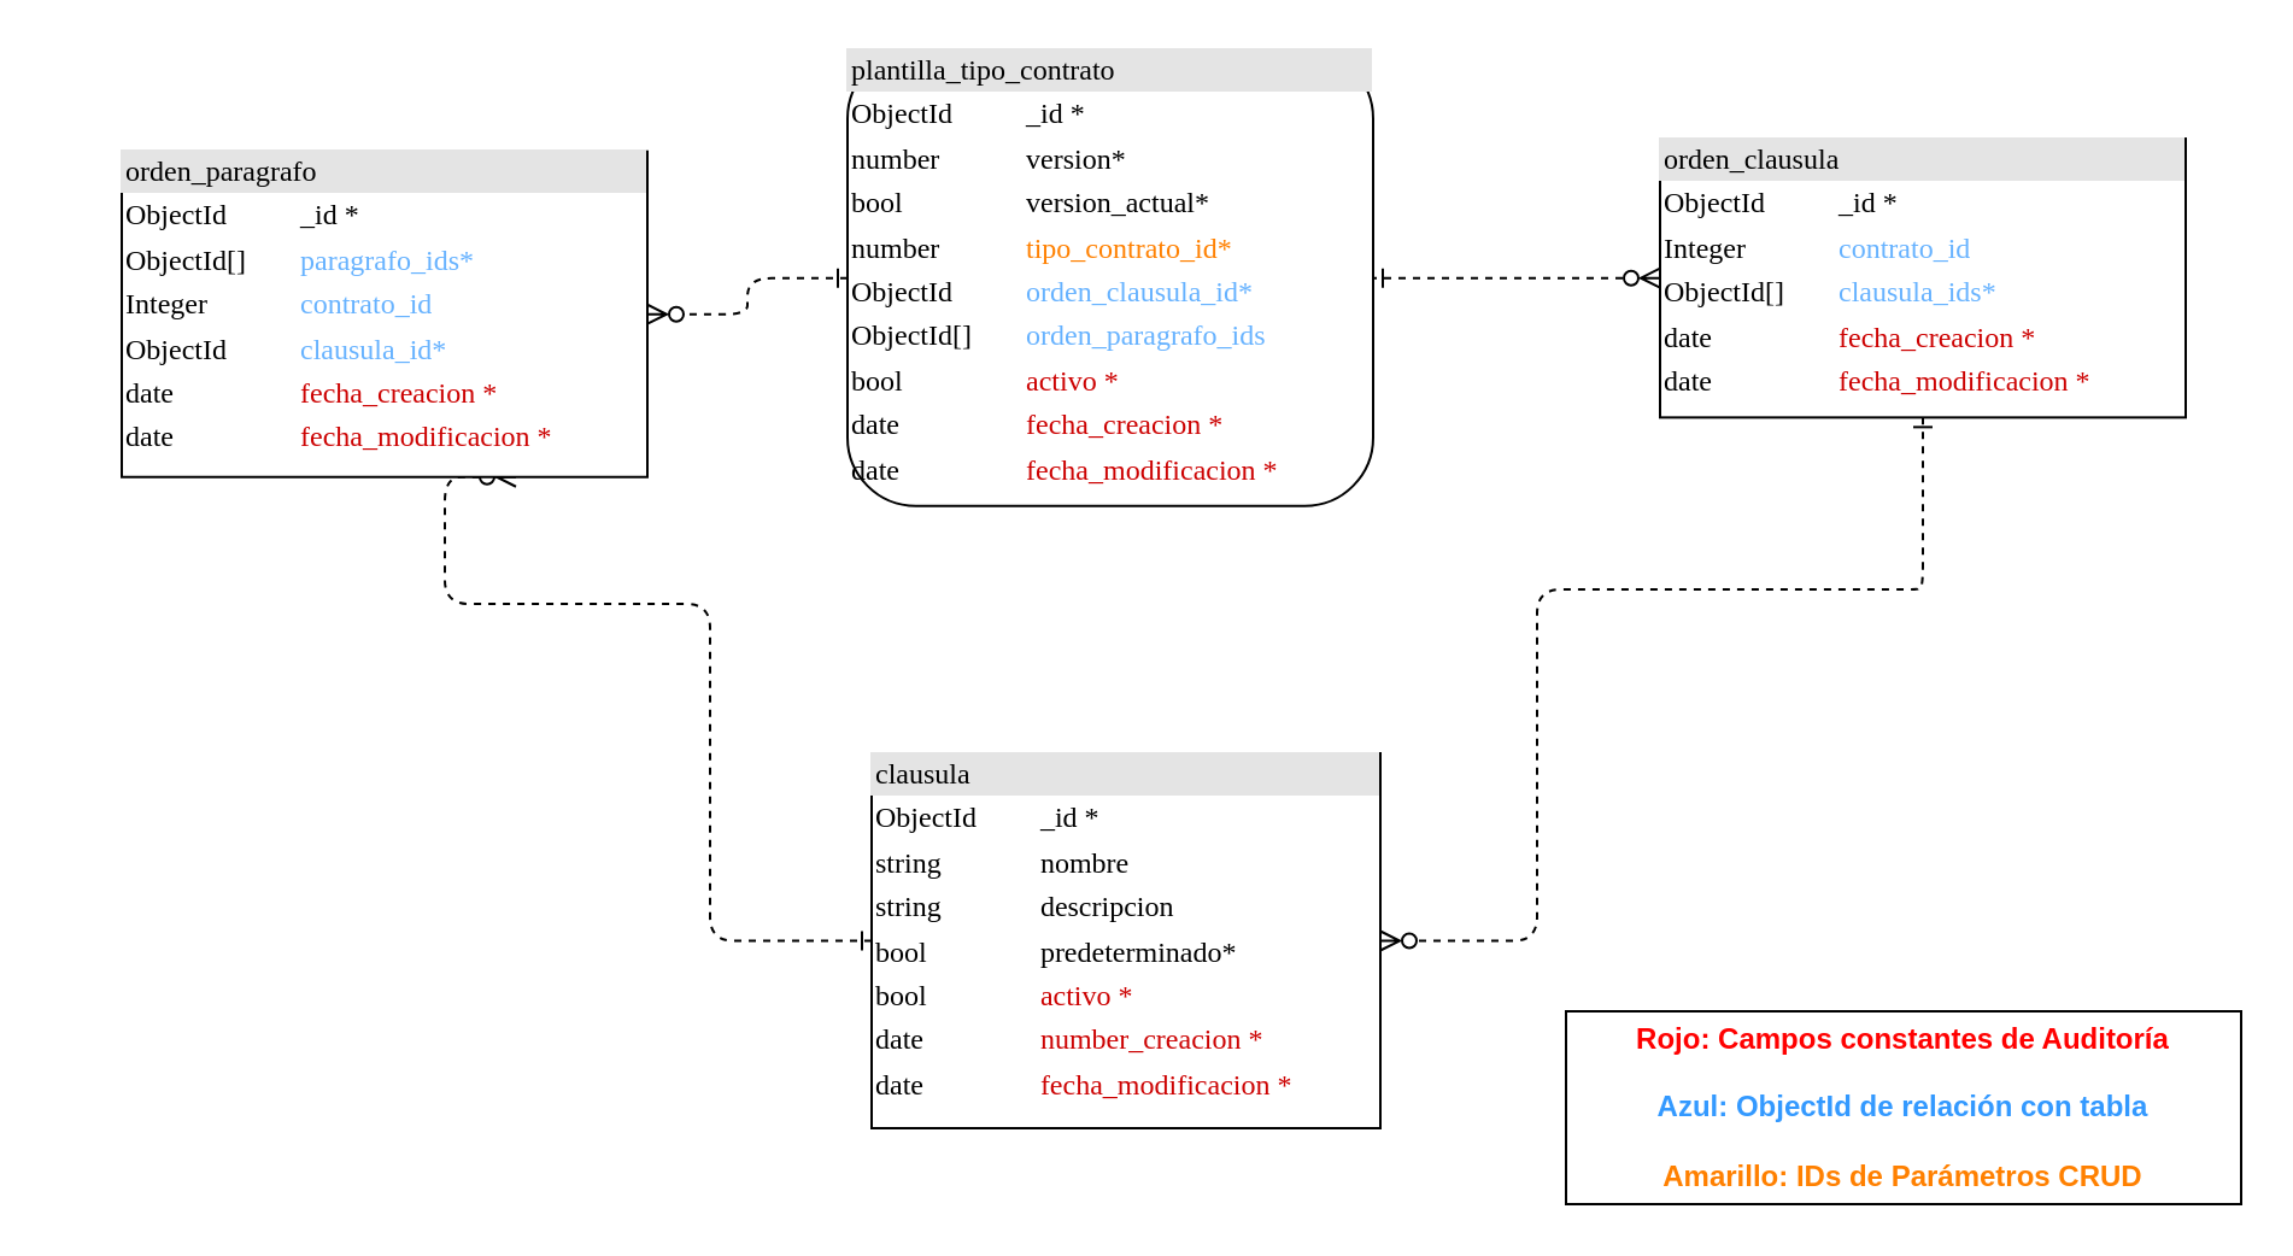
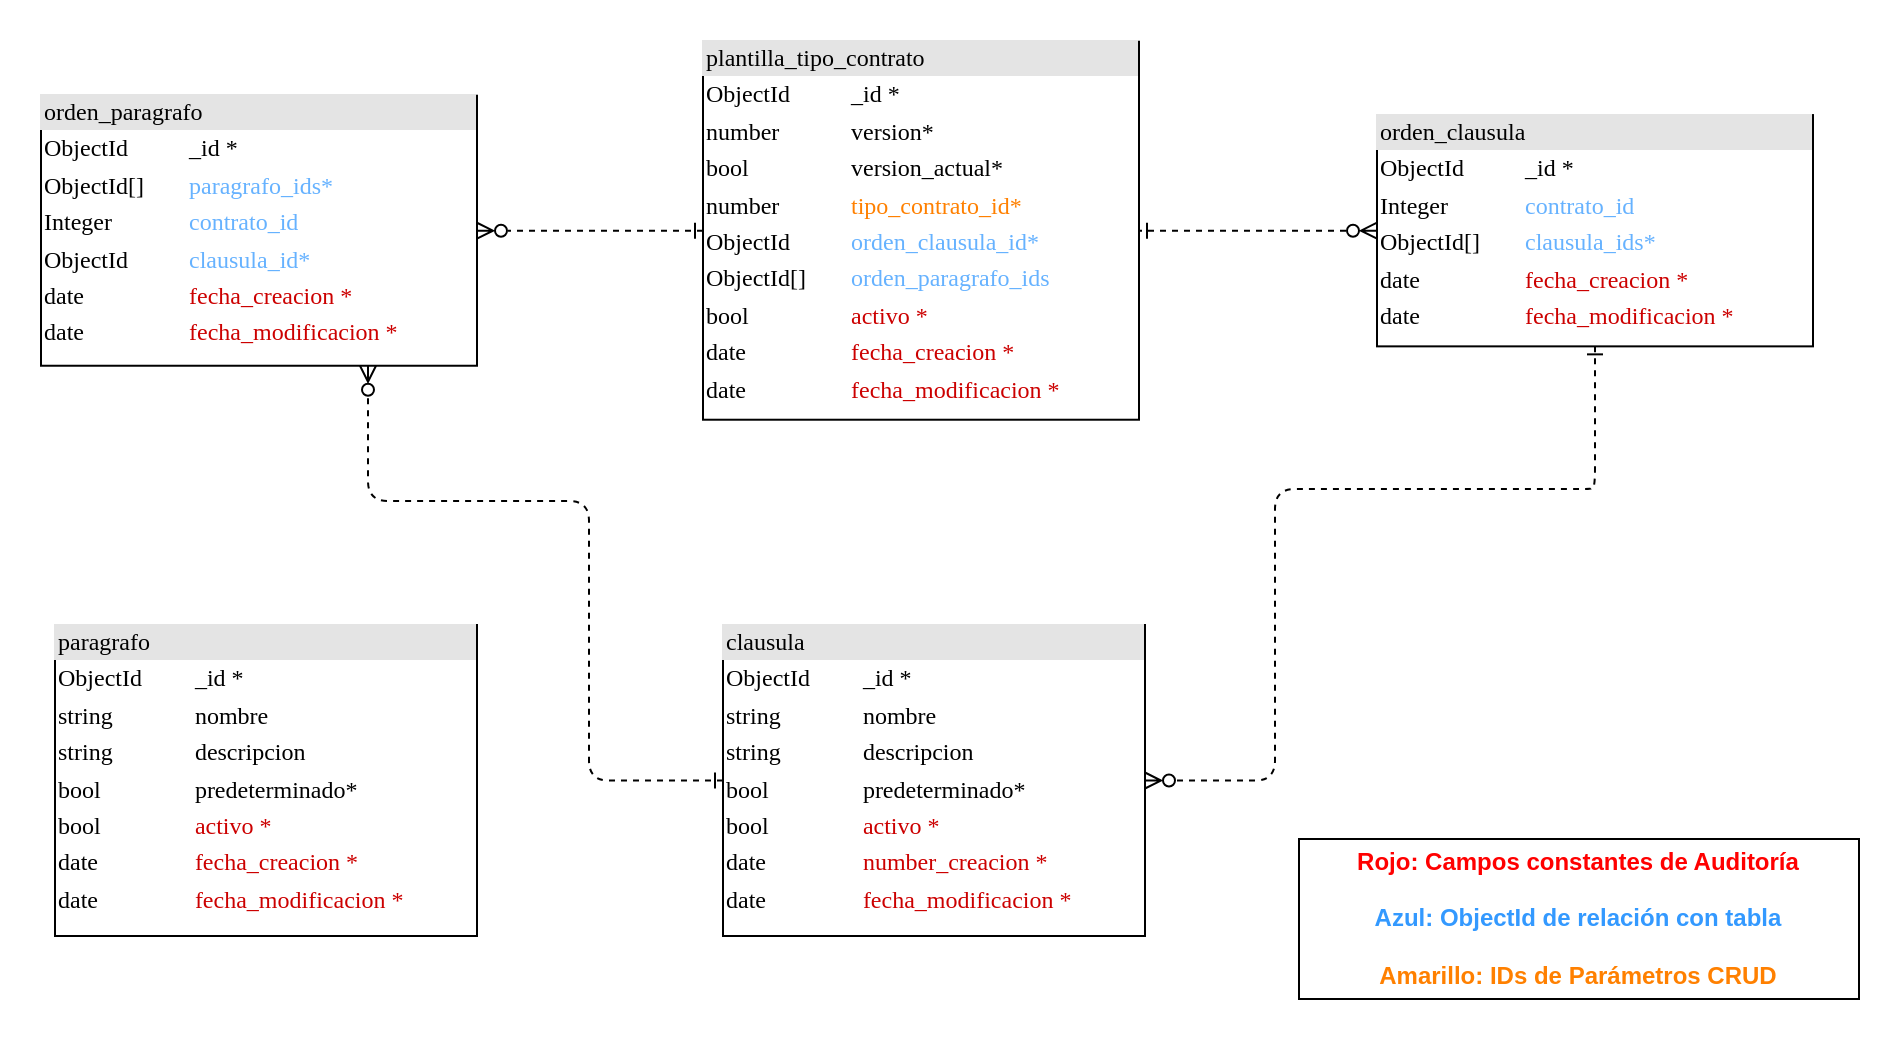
- <mxCell id="5" value="&lt;div style=&quot;box-sizing: border-box ; width: 100% ; background: #e4e4e4 ; padding: 2px&quot;&gt;plantilla_tipo_contrato&lt;/div&gt;&lt;table style=&quot;width: 100% ; font-size: 1em&quot; cellpadding=&quot;2&quot; cellspacing=&quot;0&quot;&gt;&lt;tbody&gt;&lt;tr&gt;&lt;td&gt;ObjectId&lt;/td&gt;&lt;td&gt;_id *&lt;/td&gt;&lt;/tr&gt;&lt;tr&gt;&lt;td&gt;number&lt;/td&gt;&lt;td&gt;version*&lt;/td&gt;&lt;/tr&gt;&lt;tr&gt;&lt;td&gt;bool&lt;/td&gt;&lt;td&gt;version_actual*&lt;/td&gt;&lt;/tr&gt;&lt;tr&gt;&lt;td&gt;number&lt;/td&gt;&lt;td&gt;&lt;font color=&quot;#ff8000&quot;&gt;tipo_contrato_id*&lt;/font&gt;&lt;/td&gt;&lt;/tr&gt;&lt;tr&gt;&lt;td&gt;ObjectId&lt;/td&gt;&lt;td&gt;&lt;font color=&quot;#66b2ff&quot;&gt;orden_clausula_id*&lt;/font&gt;&lt;/td&gt;&lt;/tr&gt;&lt;tr&gt;&lt;td&gt;ObjectId[]&lt;/td&gt;&lt;td&gt;&lt;font color=&quot;#66b2ff&quot;&gt;orden_paragrafo_ids&lt;/font&gt;&lt;/td&gt;&lt;/tr&gt;&lt;tr&gt;&lt;td&gt;bool&lt;br&gt;&lt;/td&gt;&lt;td&gt;&lt;span style=&quot;color: rgb(204, 0, 0);&quot;&gt;activo *&lt;/span&gt;&lt;br style=&quot;color: rgb(204, 0, 0);&quot;&gt;&lt;/td&gt;&lt;/tr&gt;&lt;tr&gt;&lt;td&gt;date&lt;/td&gt;&lt;td&gt;&lt;span style=&quot;color: rgb(204, 0, 0);&quot;&gt;fecha_creacion *&lt;/span&gt;&lt;br style=&quot;color: rgb(204, 0, 0);&quot;&gt;&lt;/td&gt;&lt;/tr&gt;&lt;tr&gt;&lt;td&gt;date&lt;/td&gt;&lt;td&gt;&lt;span style=&quot;color: rgb(204, 0, 0);&quot;&gt;fecha_modificacion *&lt;/span&gt;&lt;br&gt;&lt;/td&gt;&lt;/tr&gt;&lt;/tbody&gt;&lt;/table&gt;" style="verticalAlign=top;align=left;overflow=fill;html=1;shadow=0;comic=0;labelBackgroundColor=none;strokeWidth=1;fontFamily=Verdana;fontSize=12;rounded=1;" parent="1" vertex="1"><mxGeometry x="351" y="20.36" width="218" height="189" as="geometry" /></mxCell>
+ <mxCell id="5" value="&lt;div style=&quot;box-sizing: border-box ; width: 100% ; background: #e4e4e4 ; padding: 2px&quot;&gt;plantilla_tipo_contrato&lt;/div&gt;&lt;table style=&quot;width: 100% ; font-size: 1em&quot; cellpadding=&quot;2&quot; cellspacing=&quot;0&quot;&gt;&lt;tbody&gt;&lt;tr&gt;&lt;td&gt;ObjectId&lt;/td&gt;&lt;td&gt;_id *&lt;/td&gt;&lt;/tr&gt;&lt;tr&gt;&lt;td&gt;number&lt;/td&gt;&lt;td&gt;version*&lt;/td&gt;&lt;/tr&gt;&lt;tr&gt;&lt;td&gt;bool&lt;/td&gt;&lt;td&gt;version_actual*&lt;/td&gt;&lt;/tr&gt;&lt;tr&gt;&lt;td&gt;number&lt;/td&gt;&lt;td&gt;&lt;font color=&quot;#ff8000&quot;&gt;tipo_contrato_id*&lt;/font&gt;&lt;/td&gt;&lt;/tr&gt;&lt;tr&gt;&lt;td&gt;ObjectId&lt;/td&gt;&lt;td&gt;&lt;font color=&quot;#66b2ff&quot;&gt;orden_clausula_id*&lt;/font&gt;&lt;/td&gt;&lt;/tr&gt;&lt;tr&gt;&lt;td&gt;ObjectId[]&lt;/td&gt;&lt;td&gt;&lt;font color=&quot;#66b2ff&quot;&gt;orden_paragrafo_ids&lt;/font&gt;&lt;/td&gt;&lt;/tr&gt;&lt;tr&gt;&lt;td&gt;bool&lt;br&gt;&lt;/td&gt;&lt;td&gt;&lt;span style=&quot;color: rgb(204, 0, 0);&quot;&gt;activo *&lt;/span&gt;&lt;br style=&quot;color: rgb(204, 0, 0);&quot;&gt;&lt;/td&gt;&lt;/tr&gt;&lt;tr&gt;&lt;td&gt;date&lt;/td&gt;&lt;td&gt;&lt;span style=&quot;color: rgb(204, 0, 0);&quot;&gt;fecha_creacion *&lt;/span&gt;&lt;br style=&quot;color: rgb(204, 0, 0);&quot;&gt;&lt;/td&gt;&lt;/tr&gt;&lt;tr&gt;&lt;td&gt;date&lt;/td&gt;&lt;td&gt;&lt;span style=&quot;color: rgb(204, 0, 0);&quot;&gt;fecha_modificacion *&lt;/span&gt;&lt;br&gt;&lt;/td&gt;&lt;/tr&gt;&lt;/tbody&gt;&lt;/table&gt;" style="verticalAlign=top;align=left;overflow=fill;html=1;rounded=0;shadow=0;comic=0;labelBackgroundColor=none;strokeWidth=1;fontFamily=Verdana;fontSize=12" parent="1" vertex="1"><mxGeometry x="351" y="20.36" width="218" height="189" as="geometry" /></mxCell>
- <mxCell id="8" value="&lt;div style=&quot;box-sizing: border-box ; width: 100% ; background: #e4e4e4 ; padding: 2px&quot;&gt;orden_paragrafo&lt;/div&gt;&lt;table style=&quot;width: 100% ; font-size: 1em&quot; cellpadding=&quot;2&quot; cellspacing=&quot;0&quot;&gt;&lt;tbody&gt;&lt;tr&gt;&lt;td&gt;ObjectId&lt;/td&gt;&lt;td&gt;_id *&lt;/td&gt;&lt;/tr&gt;&lt;tr&gt;&lt;td&gt;ObjectId[]&lt;/td&gt;&lt;td&gt;&lt;font color=&quot;#66b2ff&quot;&gt;paragrafo_ids*&lt;/font&gt;&lt;/td&gt;&lt;/tr&gt;&lt;tr&gt;&lt;td&gt;Integer&lt;/td&gt;&lt;td&gt;&lt;font color=&quot;#66b2ff&quot;&gt;contrato_id&lt;/font&gt;&lt;/td&gt;&lt;/tr&gt;&lt;tr&gt;&lt;td&gt;ObjectId&lt;/td&gt;&lt;td&gt;&lt;font color=&quot;#66b2ff&quot;&gt;clausula_id*&lt;/font&gt;&lt;/td&gt;&lt;/tr&gt;&lt;tr&gt;&lt;td&gt;date&lt;/td&gt;&lt;td&gt;&lt;span style=&quot;color: rgb(204, 0, 0);&quot;&gt;fecha_creacion *&lt;/span&gt;&lt;br style=&quot;color: rgb(204, 0, 0);&quot;&gt;&lt;/td&gt;&lt;/tr&gt;&lt;tr&gt;&lt;td&gt;date&lt;/td&gt;&lt;td&gt;&lt;span style=&quot;color: rgb(204, 0, 0);&quot;&gt;fecha_modificacion *&lt;/span&gt;&lt;br&gt;&lt;/td&gt;&lt;/tr&gt;&lt;/tbody&gt;&lt;/table&gt;" style="verticalAlign=top;align=left;overflow=fill;html=1;rounded=0;shadow=0;comic=0;labelBackgroundColor=none;strokeWidth=1;fontFamily=Verdana;fontSize=12" parent="1" vertex="1"><mxGeometry x="50" y="62.36" width="218" height="135.01" as="geometry" /></mxCell>
+ <mxCell id="8" value="&lt;div style=&quot;box-sizing: border-box ; width: 100% ; background: #e4e4e4 ; padding: 2px&quot;&gt;orden_paragrafo&lt;/div&gt;&lt;table style=&quot;width: 100% ; font-size: 1em&quot; cellpadding=&quot;2&quot; cellspacing=&quot;0&quot;&gt;&lt;tbody&gt;&lt;tr&gt;&lt;td&gt;ObjectId&lt;/td&gt;&lt;td&gt;_id *&lt;/td&gt;&lt;/tr&gt;&lt;tr&gt;&lt;td&gt;ObjectId[]&lt;/td&gt;&lt;td&gt;&lt;font color=&quot;#66b2ff&quot;&gt;paragrafo_ids*&lt;/font&gt;&lt;/td&gt;&lt;/tr&gt;&lt;tr&gt;&lt;td&gt;Integer&lt;/td&gt;&lt;td&gt;&lt;font color=&quot;#66b2ff&quot;&gt;contrato_id&lt;/font&gt;&lt;/td&gt;&lt;/tr&gt;&lt;tr&gt;&lt;td&gt;ObjectId&lt;/td&gt;&lt;td&gt;&lt;font color=&quot;#66b2ff&quot;&gt;clausula_id*&lt;/font&gt;&lt;/td&gt;&lt;/tr&gt;&lt;tr&gt;&lt;td&gt;date&lt;/td&gt;&lt;td&gt;&lt;span style=&quot;color: rgb(204, 0, 0);&quot;&gt;fecha_creacion *&lt;/span&gt;&lt;br style=&quot;color: rgb(204, 0, 0);&quot;&gt;&lt;/td&gt;&lt;/tr&gt;&lt;tr&gt;&lt;td&gt;date&lt;/td&gt;&lt;td&gt;&lt;span style=&quot;color: rgb(204, 0, 0);&quot;&gt;fecha_modificacion *&lt;/span&gt;&lt;br&gt;&lt;/td&gt;&lt;/tr&gt;&lt;/tbody&gt;&lt;/table&gt;" style="verticalAlign=top;align=left;overflow=fill;html=1;rounded=0;shadow=0;comic=0;labelBackgroundColor=none;strokeWidth=1;fontFamily=Verdana;fontSize=12" parent="1" vertex="1"><mxGeometry x="20" y="47.36" width="218" height="135.01" as="geometry" /></mxCell>
+ <mxCell id="3" value="&lt;div style=&quot;box-sizing: border-box ; width: 100% ; background: #e4e4e4 ; padding: 2px&quot;&gt;paragrafo&lt;/div&gt;&lt;table style=&quot;width: 100% ; font-size: 1em&quot; cellpadding=&quot;2&quot; cellspacing=&quot;0&quot;&gt;&lt;tbody&gt;&lt;tr&gt;&lt;td&gt;ObjectId&lt;span style=&quot;white-space: pre;&quot;&gt;&#09;&lt;/span&gt;&lt;/td&gt;&lt;td&gt;_id *&lt;/td&gt;&lt;/tr&gt;&lt;tr&gt;&lt;td&gt;string&lt;/td&gt;&lt;td&gt;nombre&lt;/td&gt;&lt;/tr&gt;&lt;tr&gt;&lt;td&gt;string&lt;br&gt;&lt;/td&gt;&lt;td&gt;descripcion&lt;br&gt;&lt;/td&gt;&lt;/tr&gt;&lt;tr&gt;&lt;td&gt;bool&lt;/td&gt;&lt;td&gt;predeterminado*&lt;/td&gt;&lt;/tr&gt;&lt;tr&gt;&lt;td&gt;bool&lt;br&gt;&lt;/td&gt;&lt;td&gt;&lt;span style=&quot;color: rgb(204, 0, 0);&quot;&gt;activo *&lt;/span&gt;&lt;br style=&quot;color: rgb(204, 0, 0);&quot;&gt;&lt;/td&gt;&lt;/tr&gt;&lt;tr&gt;&lt;td&gt;date&lt;/td&gt;&lt;td&gt;&lt;span style=&quot;color: rgb(204, 0, 0);&quot;&gt;fecha_creacion *&lt;/span&gt;&lt;br style=&quot;color: rgb(204, 0, 0);&quot;&gt;&lt;/td&gt;&lt;/tr&gt;&lt;tr&gt;&lt;td&gt;date&lt;/td&gt;&lt;td&gt;&lt;span style=&quot;color: rgb(204, 0, 0);&quot;&gt;fecha_modificacion *&lt;/span&gt;&lt;br&gt;&lt;/td&gt;&lt;/tr&gt;&lt;/tbody&gt;&lt;/table&gt;" style="verticalAlign=top;align=left;overflow=fill;html=1;rounded=0;shadow=0;comic=0;labelBackgroundColor=none;strokeWidth=1;fontFamily=Verdana;fontSize=12" parent="1" vertex="1"><mxGeometry x="27" y="312" width="211" height="155.5" as="geometry" /></mxCell>
